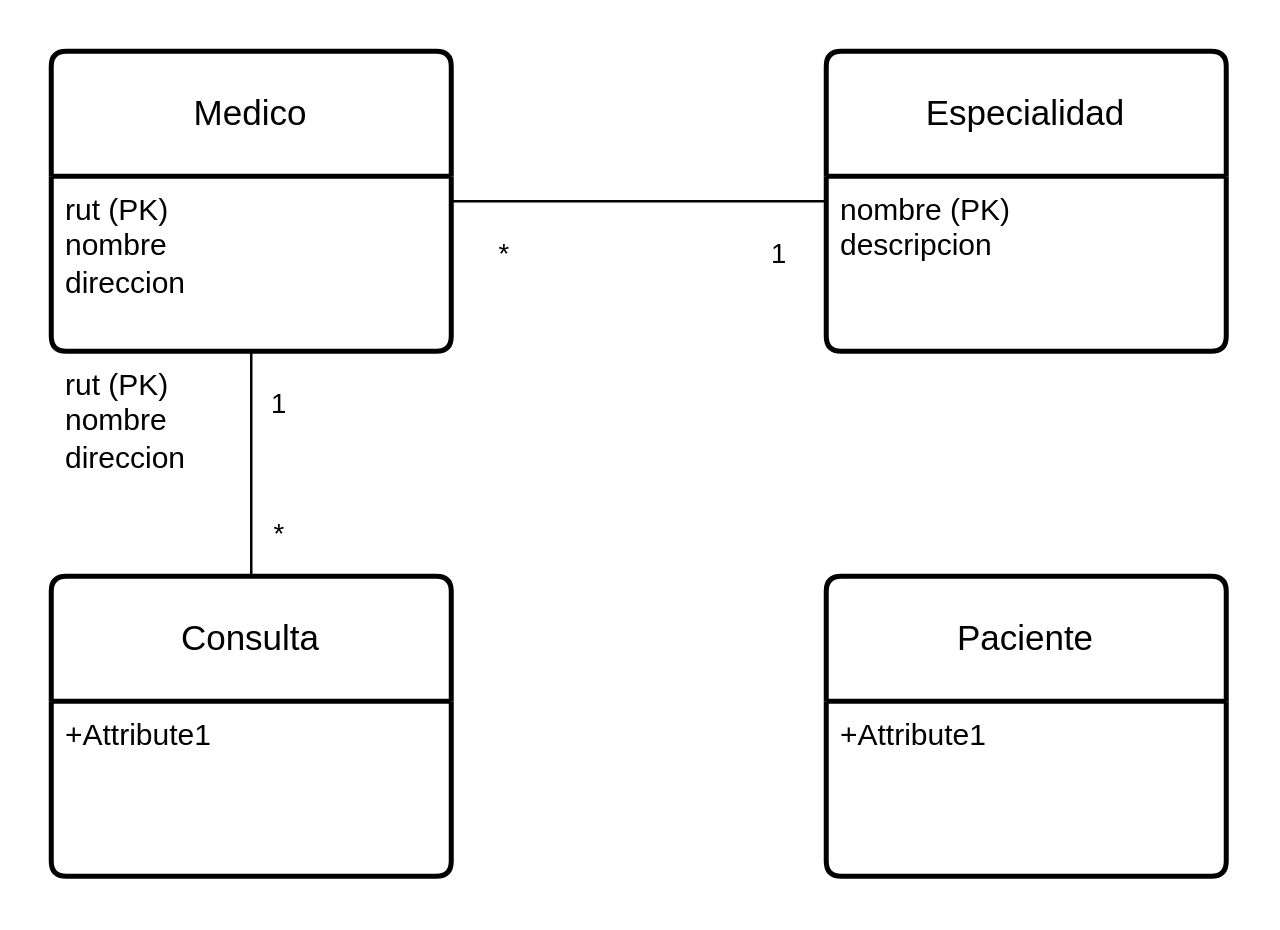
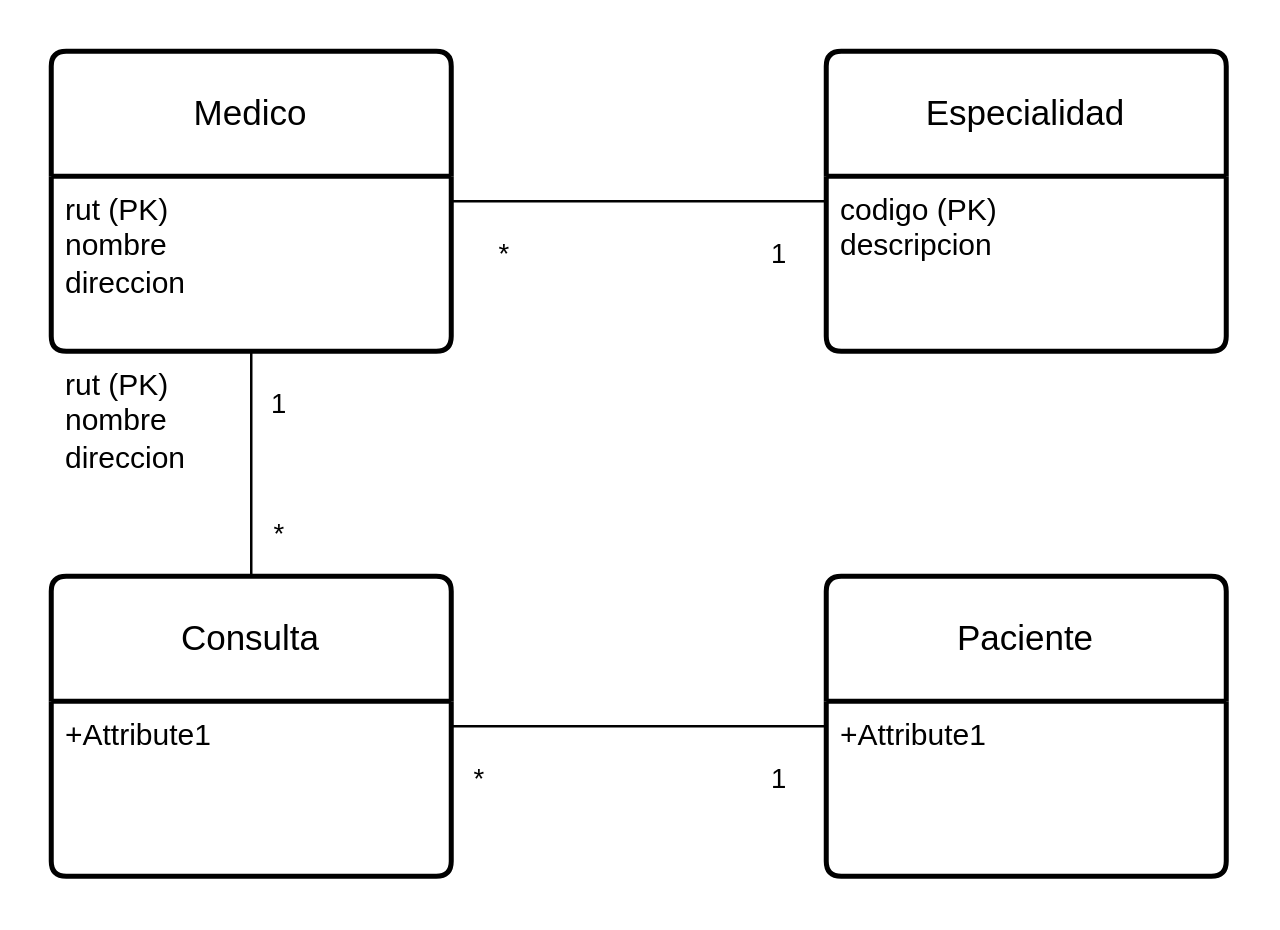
- <mxCell id="6" value="&lt;div&gt;nombre (PK)&lt;/div&gt;&lt;div&gt;descripcion&lt;br&gt;&lt;/div&gt;" style="align=left;strokeColor=none;fillColor=none;spacingLeft=4;fontSize=12;verticalAlign=top;resizable=0;rotatable=0;part=1;html=1;" vertex="1" parent="5"><mxGeometry y="50" width="160" height="70" as="geometry" /></mxCell>
+ <mxCell id="6" value="&lt;div&gt;codigo (PK)&lt;/div&gt;&lt;div&gt;descripcion&lt;br&gt;&lt;/div&gt;" style="align=left;strokeColor=none;fillColor=none;spacingLeft=4;fontSize=12;verticalAlign=top;resizable=0;rotatable=0;part=1;html=1;" vertex="1" parent="5"><mxGeometry y="50" width="160" height="70" as="geometry" /></mxCell>
+ <mxCell id="10" style="edgeStyle=orthogonalEdgeStyle;rounded=0;orthogonalLoop=1;jettySize=auto;html=1;entryX=0;entryY=0.5;entryDx=0;entryDy=0;endArrow=none;endFill=0;" edge="1" parent="1" source="13" target="15"><mxGeometry relative="1" as="geometry" /></mxCell>
+ <mxCell id="11" value="*" style="edgeLabel;html=1;align=center;verticalAlign=middle;resizable=0;points=[];" vertex="1" connectable="0" parent="10"><mxGeometry x="-0.44" relative="1" as="geometry"><mxPoint x="-32" y="20" as="offset" /></mxGeometry></mxCell>
+ <mxCell id="12" value="1" style="edgeLabel;html=1;align=center;verticalAlign=middle;resizable=0;points=[];" vertex="1" connectable="0" parent="10"><mxGeometry x="0.093" y="-3" relative="1" as="geometry"><mxPoint x="48" y="17" as="offset" /></mxGeometry></mxCell>
